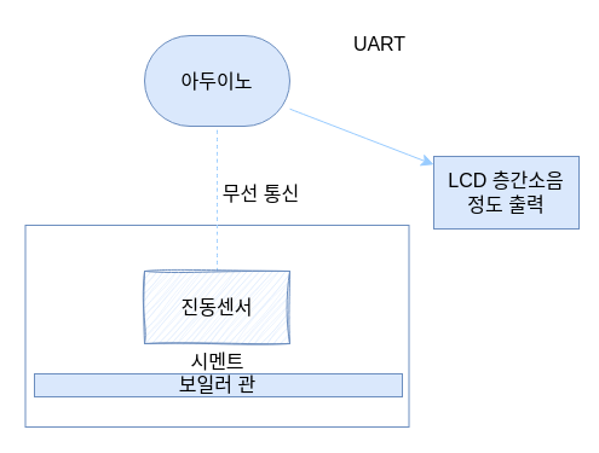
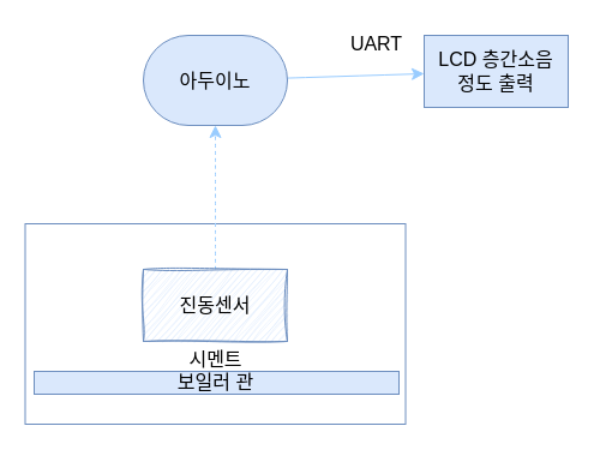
- <mxCell id="4" value="" style="edgeStyle=none;curved=1;rounded=0;orthogonalLoop=1;jettySize=auto;html=1;fontSize=12;startSize=8;endSize=8;dashed=1;strokeColor=#99CCFF;endArrow=none;" edge="1" parent="1" source="5" target="7"><mxGeometry relative="1" as="geometry" /></mxCell>
+ <mxCell id="4" value="" style="edgeStyle=none;curved=1;rounded=0;orthogonalLoop=1;jettySize=auto;html=1;fontSize=12;startSize=8;endSize=8;dashed=1;strokeColor=#99CCFF;" edge="1" parent="1" source="5" target="7"><mxGeometry relative="1" as="geometry" /></mxCell>
- <mxCell id="8" value="무선 통신" style="text;html=1;align=center;verticalAlign=middle;resizable=0;points=[];autosize=1;strokeColor=none;fillColor=none;fontSize=16;" vertex="1" parent="1"><mxGeometry x="172" y="144" width="86" height="31" as="geometry" /></mxCell>
- <mxCell id="9" value="LCD 층간소음&lt;br&gt;정도 출력" style="rounded=0;whiteSpace=wrap;html=1;fontSize=16;fillColor=#dae8fc;strokeColor=#6c8ebf;" vertex="1" parent="1"><mxGeometry x="358" y="129" width="120" height="60" as="geometry" /></mxCell>
+ <mxCell id="9" value="LCD 층간소음&lt;br&gt;정도 출력" style="rounded=0;whiteSpace=wrap;html=1;fontSize=16;fillColor=#dae8fc;strokeColor=#6c8ebf;" vertex="1" parent="1"><mxGeometry x="353" y="29" width="120" height="60" as="geometry" /></mxCell>
